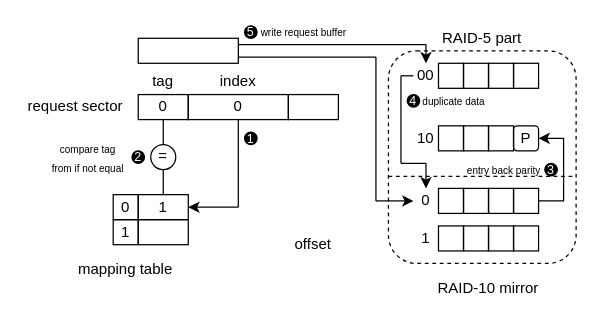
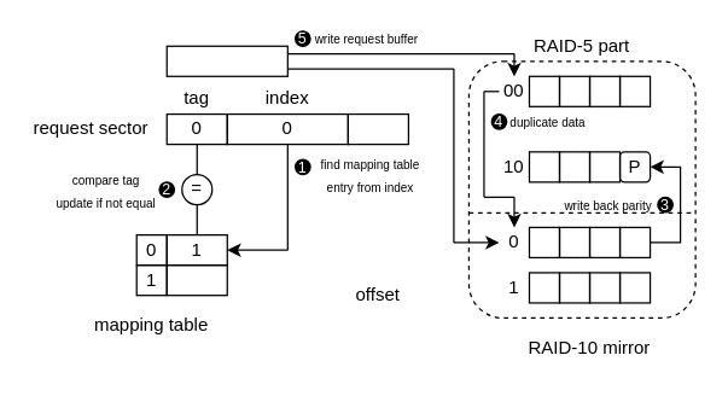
+ <mxCell id="57" value="&lt;font style=&quot;font-size: 8px;&quot;&gt;find mapping table entry from index&lt;/font&gt;" style="rounded=0;whiteSpace=wrap;html=1;fillColor=none;strokeColor=none;" vertex="1" parent="1"><mxGeometry x="205" y="105" width="80" height="20" as="geometry" /></mxCell>
- <mxCell id="58" value="&lt;font style=&quot;font-size: 8px;&quot;&gt;compare tag&lt;/font&gt;&lt;div&gt;&lt;font style=&quot;font-size: 8px;&quot;&gt;from if not equal&lt;/font&gt;&lt;/div&gt;" style="rounded=0;whiteSpace=wrap;html=1;fillColor=none;strokeColor=none;" vertex="1" parent="1"><mxGeometry x="30" y="115" width="80" height="20" as="geometry" /></mxCell>
+ <mxCell id="58" value="&lt;font style=&quot;font-size: 8px;&quot;&gt;compare tag&lt;/font&gt;&lt;div&gt;&lt;font style=&quot;font-size: 8px;&quot;&gt;update if not equal&lt;/font&gt;&lt;/div&gt;" style="rounded=0;whiteSpace=wrap;html=1;fillColor=none;strokeColor=none;" vertex="1" parent="1"><mxGeometry x="30" y="115" width="80" height="20" as="geometry" /></mxCell>
- <mxCell id="59" value="&lt;font style=&quot;font-size: 8px;&quot;&gt;entry back parity&lt;/font&gt;" style="rounded=0;whiteSpace=wrap;html=1;fillColor=none;strokeColor=none;" vertex="1" parent="1"><mxGeometry x="370" y="130" width="65" height="10" as="geometry" /></mxCell>
+ <mxCell id="59" value="&lt;font style=&quot;font-size: 8px;&quot;&gt;write back parity&lt;/font&gt;" style="rounded=0;whiteSpace=wrap;html=1;fillColor=none;strokeColor=none;" vertex="1" parent="1"><mxGeometry x="370" y="130" width="65" height="10" as="geometry" /></mxCell>
